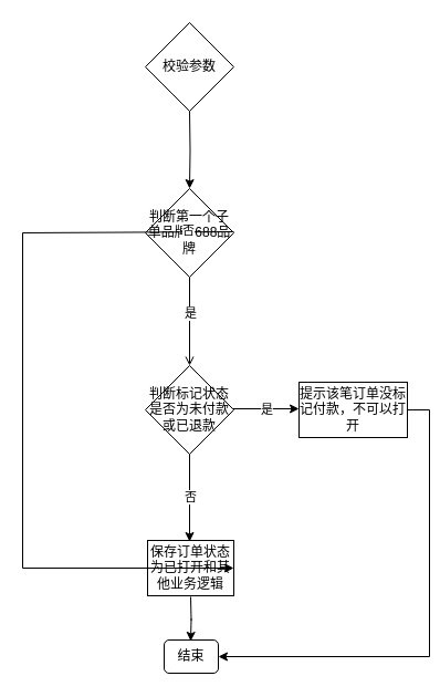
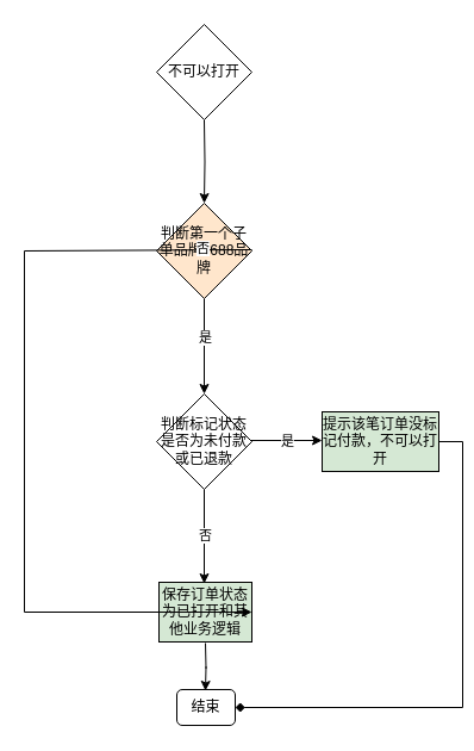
- <mxCell id="4" value="校验参数" style="rhombus;whiteSpace=wrap;html=1;" vertex="1" parent="1"><mxGeometry x="131" y="20" width="80" height="80" as="geometry" /></mxCell>
+ <mxCell id="4" value="不可以打开" style="rhombus;whiteSpace=wrap;html=1;" vertex="1" parent="1"><mxGeometry x="131" y="20" width="80" height="80" as="geometry" /></mxCell>
- <mxCell id="7" value="判断第一个子单品牌1688品牌" style="rhombus;whiteSpace=wrap;html=1;" vertex="1" parent="1"><mxGeometry x="131" y="170" width="80" height="80" as="geometry" /></mxCell>
+ <mxCell id="7" value="判断第一个子单品牌1688品牌" style="rhombus;whiteSpace=wrap;html=1;fillColor=#ffe6cc;" vertex="1" parent="1"><mxGeometry x="131" y="170" width="80" height="80" as="geometry" /></mxCell>
- <mxCell id="5" value="" style="edgeStyle=orthogonalEdgeStyle;rounded=0;orthogonalLoop=1;jettySize=auto;html=1;endArrow=open;" edge="1" parent="1" source="7" target="8"><mxGeometry relative="1" as="geometry" /></mxCell>
+ <mxCell id="5" value="" style="edgeStyle=orthogonalEdgeStyle;rounded=0;orthogonalLoop=1;jettySize=auto;html=1;" edge="1" parent="1" source="7" target="8"><mxGeometry relative="1" as="geometry" /></mxCell>
- <mxCell id="13" value="提示该笔订单没标记付款，不可以打开" style="rounded=0;whiteSpace=wrap;html=1;" vertex="1" parent="1"><mxGeometry x="270" y="345" width="98" height="50" as="geometry" /></mxCell>
+ <mxCell id="13" value="提示该笔订单没标记付款，不可以打开" style="rounded=0;whiteSpace=wrap;html=1;fillColor=#d5e8d4;" vertex="1" parent="1"><mxGeometry x="270" y="345" width="98" height="50" as="geometry" /></mxCell>
- <mxCell id="11" value="保存订单状态为已打开和其他业务逻辑" style="whiteSpace=wrap;html=1;" vertex="1" parent="1"><mxGeometry x="133" y="488" width="78" height="50" as="geometry" /></mxCell>
+ <mxCell id="11" value="保存订单状态为已打开和其他业务逻辑" style="whiteSpace=wrap;html=1;fillColor=#d5e8d4;" vertex="1" parent="1"><mxGeometry x="133" y="488" width="78" height="50" as="geometry" /></mxCell>
- <mxCell id="12" value="" style="edgeStyle=orthogonalEdgeStyle;rounded=0;orthogonalLoop=1;jettySize=auto;html=1;exitX=1;exitY=0.5;exitDx=0;exitDy=0;entryX=1;entryY=0.5;entryDx=0;entryDy=0;" edge="1" parent="1" source="13" target="16"><mxGeometry relative="1" as="geometry"><mxPoint x="410" y="370" as="targetPoint" /><mxPoint x="238" y="510" as="sourcePoint" /></mxGeometry></mxCell>
+ <mxCell id="12" value="" style="edgeStyle=orthogonalEdgeStyle;rounded=0;orthogonalLoop=1;jettySize=auto;html=1;exitX=1;exitY=0.5;exitDx=0;exitDy=0;entryX=1;entryY=0.5;entryDx=0;entryDy=0;endArrow=diamond;" edge="1" parent="1" source="13" target="16"><mxGeometry relative="1" as="geometry"><mxPoint x="410" y="370" as="targetPoint" /><mxPoint x="238" y="510" as="sourcePoint" /></mxGeometry></mxCell>
